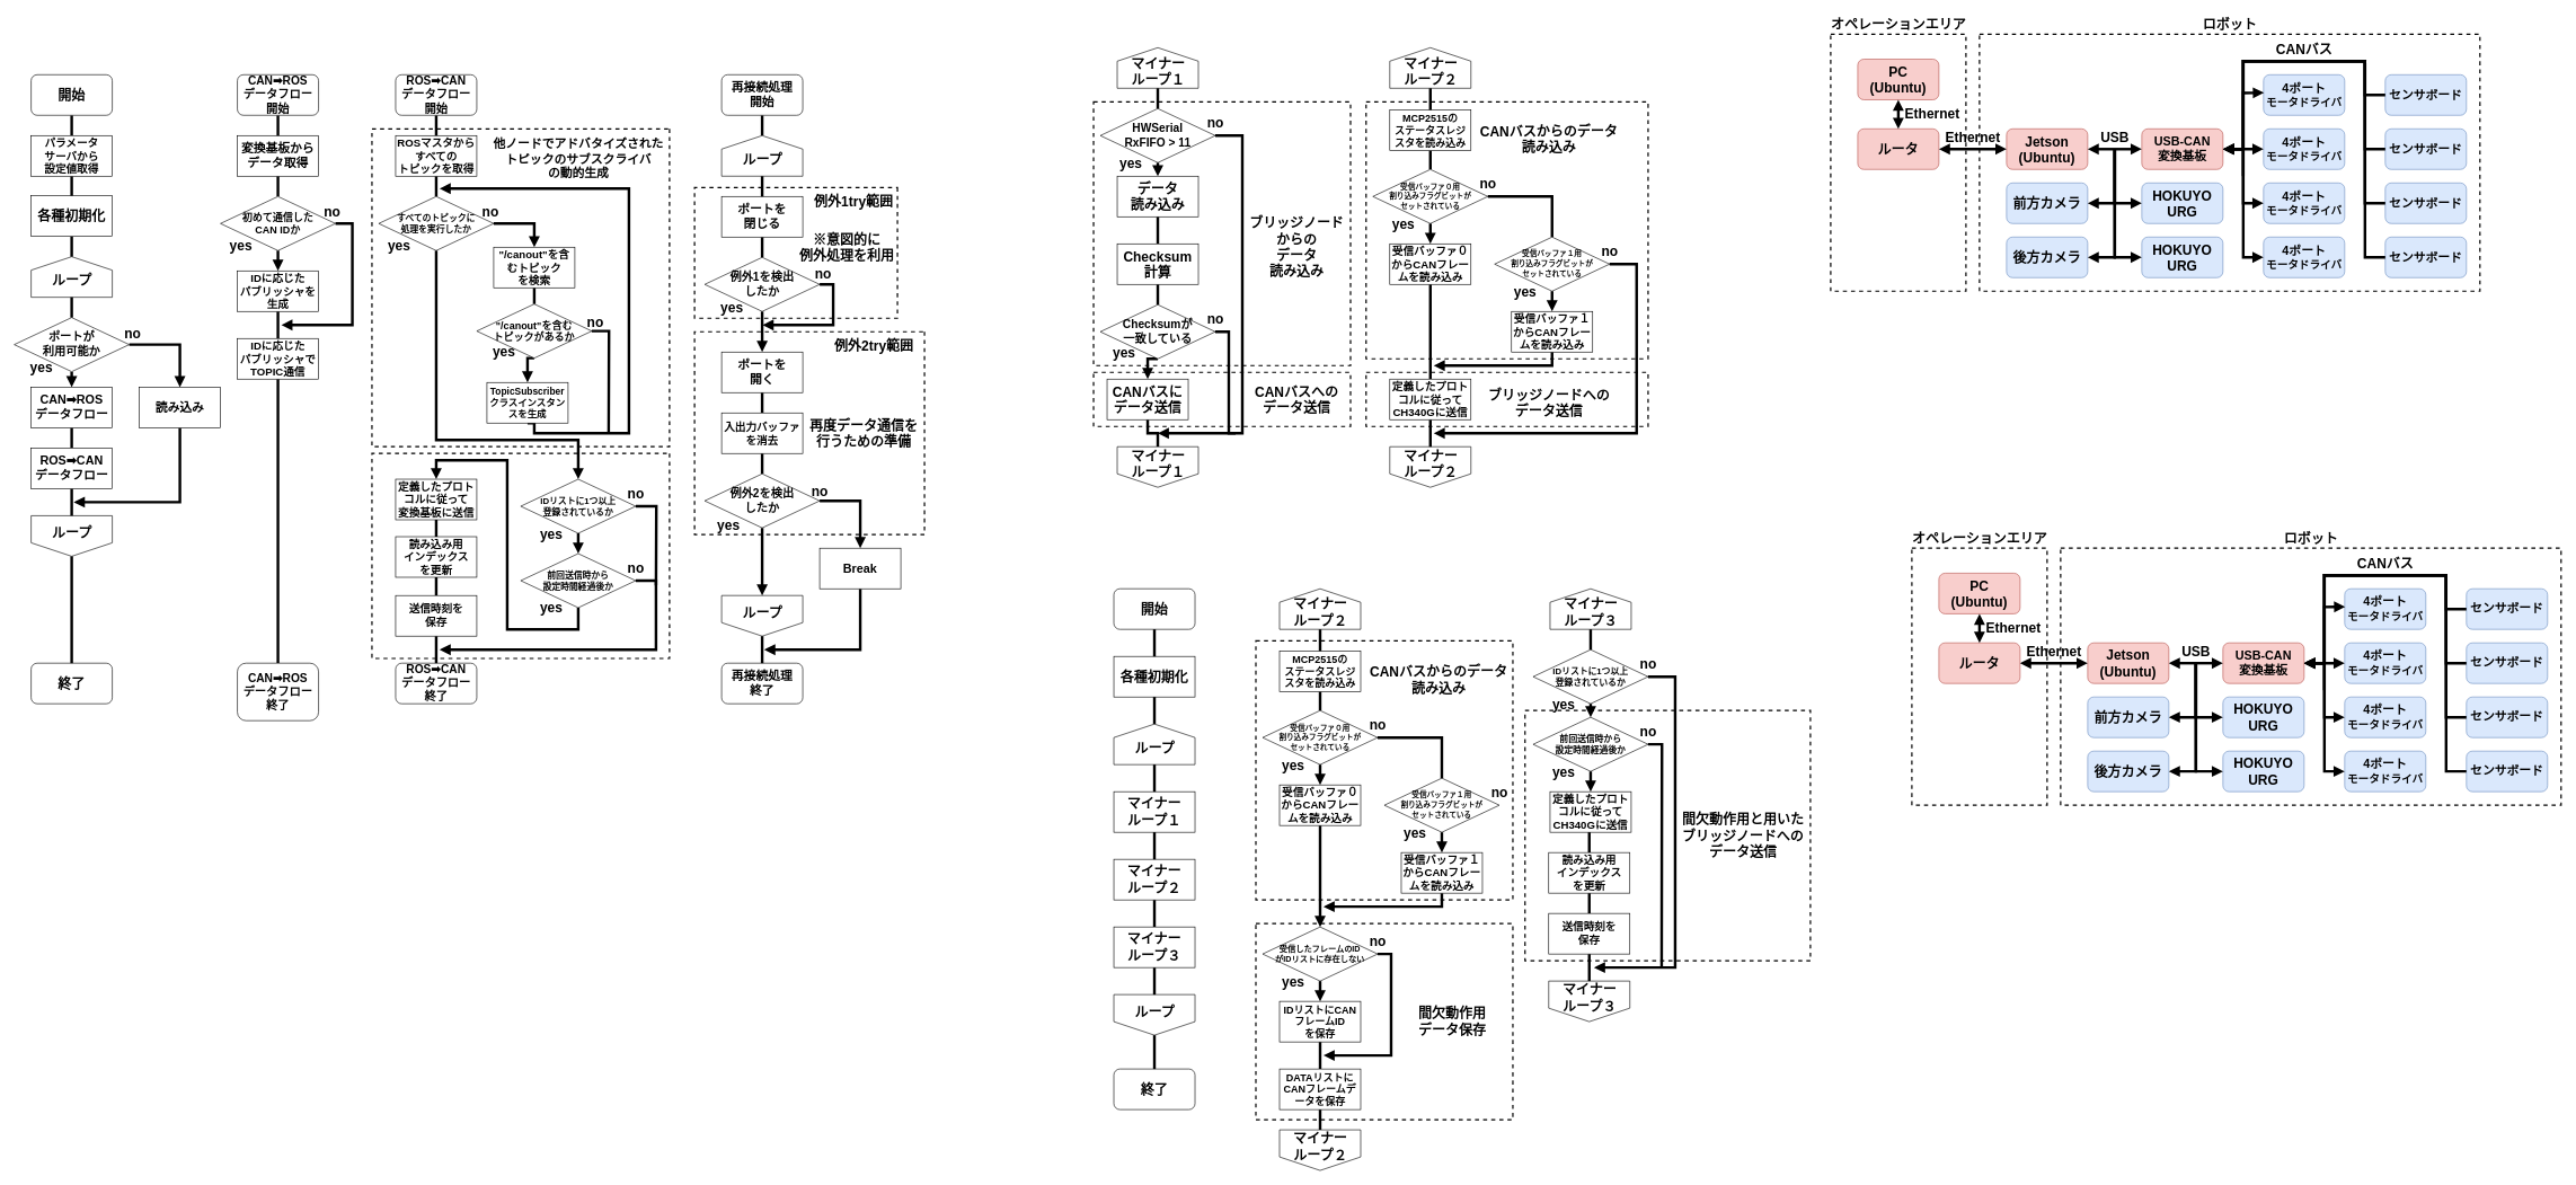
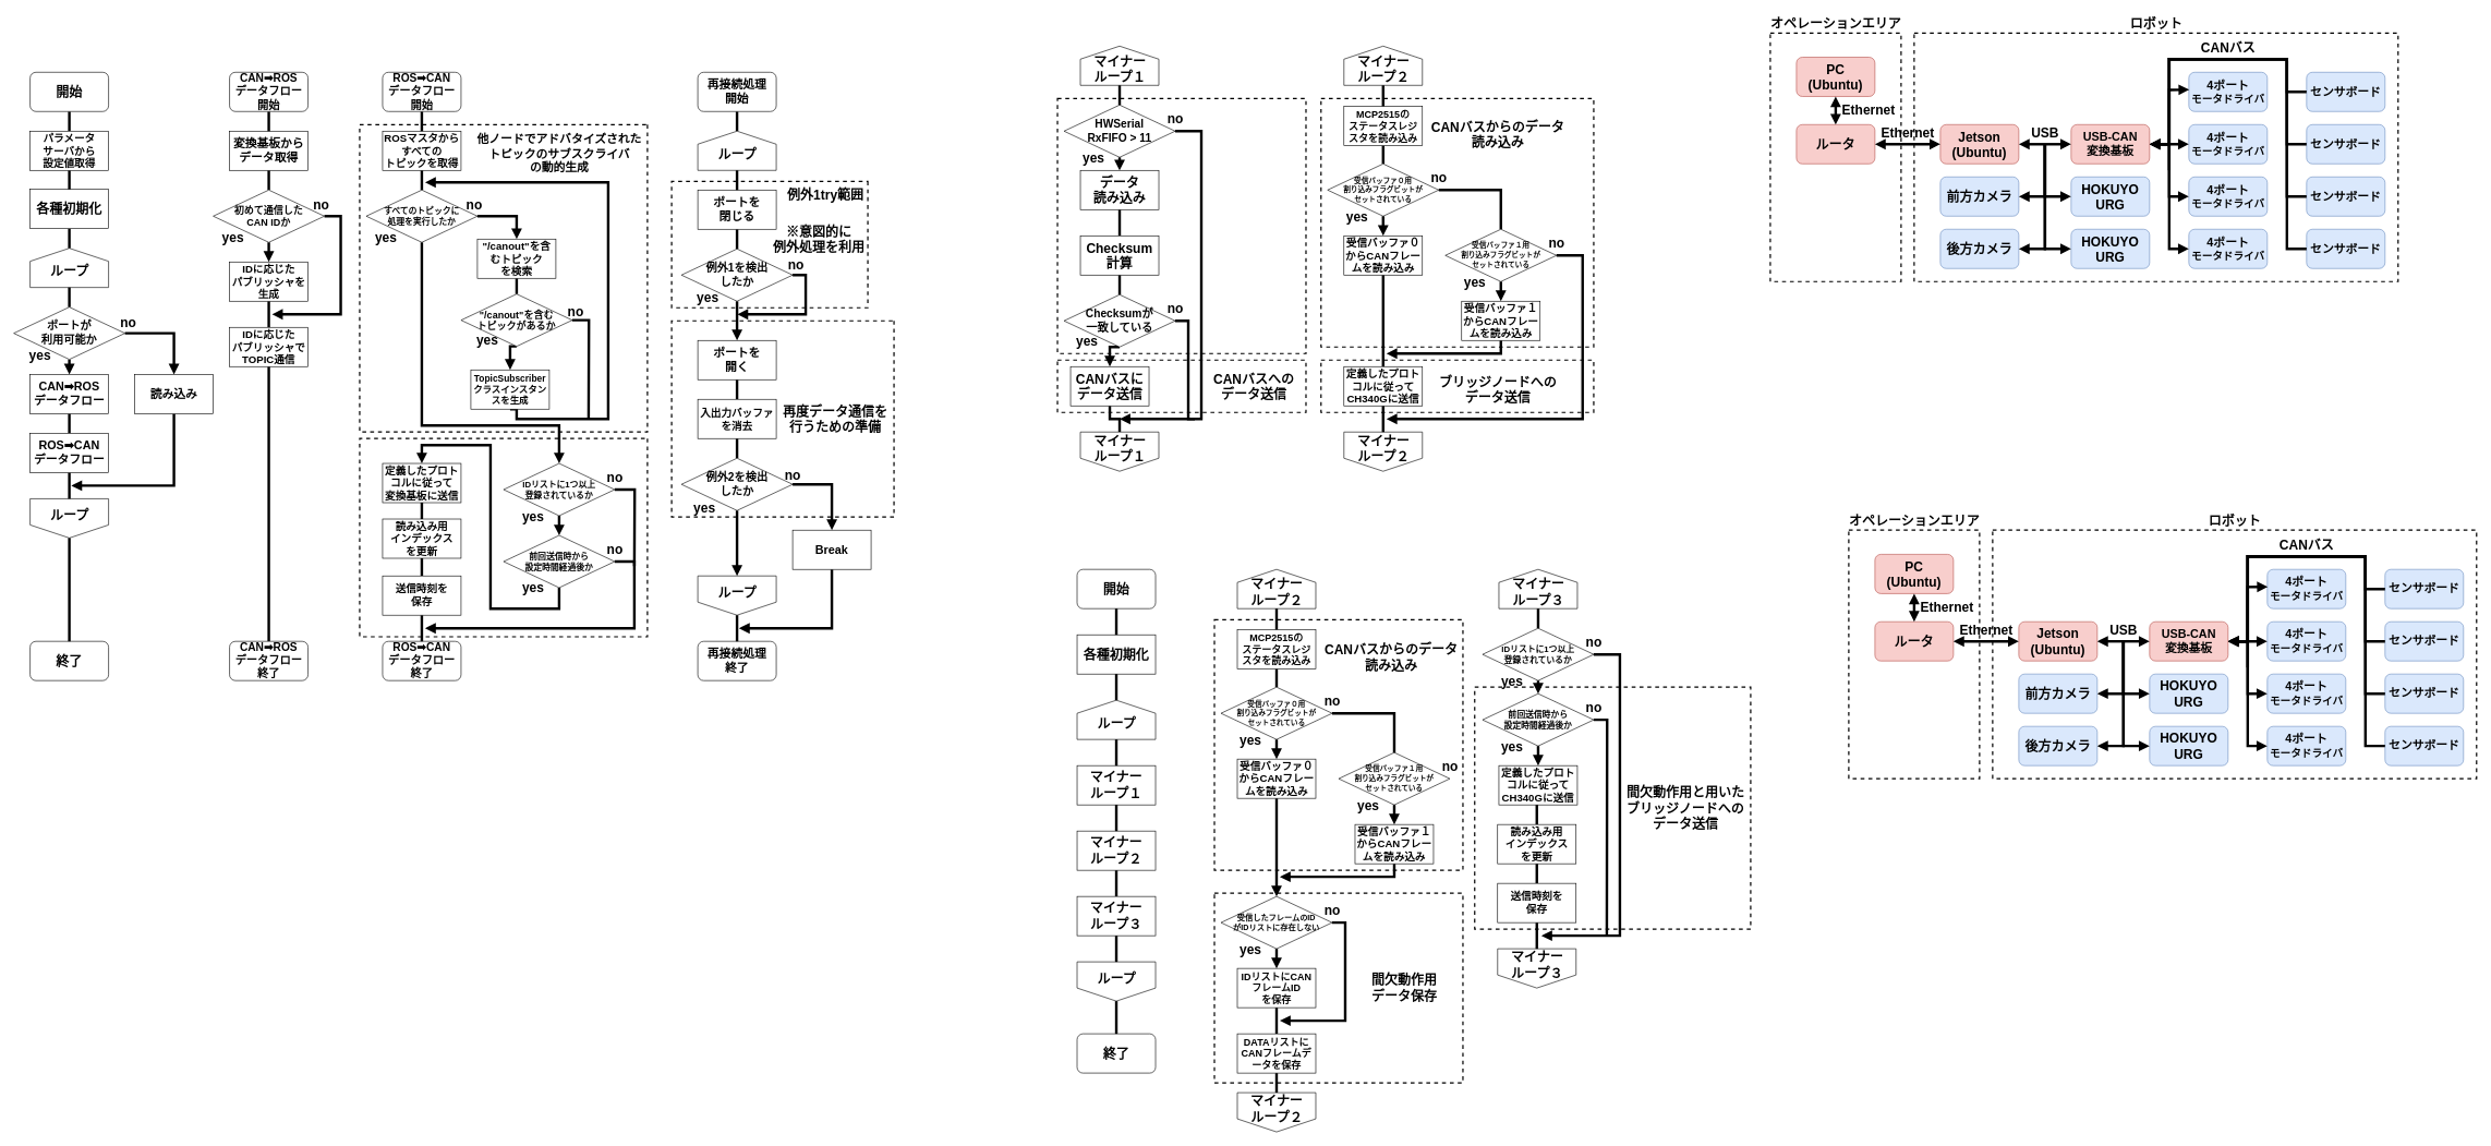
- <mxCell id="151" value="&lt;span style=&quot;font-size: 20px&quot;&gt;&lt;b&gt;ブリッジノード&lt;br&gt;からの&lt;br&gt;データ&lt;br&gt;読み込み&lt;br&gt;&lt;/b&gt;&lt;/span&gt;" style="text;html=1;align=center;verticalAlign=middle;resizable=0;points=[];autosize=1;strokeColor=none;fillColor=none;fontSize=16;" parent="1" vertex="1"><mxGeometry x="1836" y="320" width="160" height="90" as="geometry" /></mxCell>
- <mxCell id="292" value="&lt;span style=&quot;font-size: 20px&quot;&gt;&lt;b&gt;例外2try範囲&lt;/b&gt;&lt;/span&gt;" style="text;html=1;align=center;verticalAlign=middle;resizable=0;points=[];autosize=1;strokeColor=none;fillColor=none;" parent="1" vertex="1"><mxGeometry x="1226" y="500" width="130" height="20" as="geometry" /></mxCell>
- <mxCell id="260" value="&lt;b style=&quot;font-size: 17px&quot;&gt;&lt;font style=&quot;font-size: 17px&quot;&gt;CAN➡ROS&lt;br&gt;データフロー終了&lt;/font&gt;&lt;br&gt;&lt;/b&gt;" style="rounded=1;whiteSpace=wrap;html=1;" parent="1" vertex="1"><mxGeometry x="350" y="980" width="120" height="85" as="geometry" /></mxCell>
+ <mxCell id="260" value="&lt;b style=&quot;font-size: 17px&quot;&gt;&lt;font style=&quot;font-size: 17px&quot;&gt;CAN➡ROS&lt;br&gt;データフロー終了&lt;/font&gt;&lt;br&gt;&lt;/b&gt;" style="rounded=1;whiteSpace=wrap;html=1;" parent="1" vertex="1"><mxGeometry x="350" y="980" width="120" height="60" as="geometry" /></mxCell>
